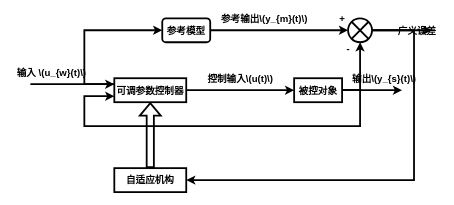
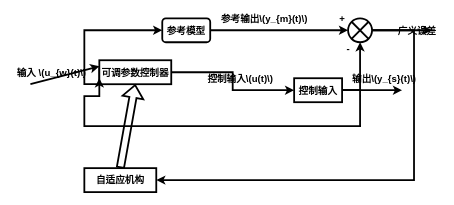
- <mxCell id="4" value="&lt;font style=&quot;font-size: 16px;&quot;&gt;&lt;b&gt;可调参数控制器&lt;/b&gt;&lt;/font&gt;" style="rounded=0;whiteSpace=wrap;html=1;strokeWidth=3;" parent="1" vertex="1"><mxGeometry x="190" y="130" width="120" height="40" as="geometry" /></mxCell>
+ <mxCell id="4" value="&lt;font style=&quot;font-size: 16px;&quot;&gt;&lt;b&gt;可调参数控制器&lt;/b&gt;&lt;/font&gt;" style="rounded=0;whiteSpace=wrap;html=1;strokeWidth=3;" parent="1" vertex="1"><mxGeometry x="165" y="100" width="120" height="40" as="geometry" /></mxCell>
- <mxCell id="8" value="&lt;font style=&quot;font-size: 16px;&quot;&gt;&lt;b&gt;被控对象&lt;/b&gt;&lt;/font&gt;" style="rounded=0;whiteSpace=wrap;html=1;strokeWidth=3;" vertex="1" parent="1"><mxGeometry x="490" y="130" width="80" height="40" as="geometry" /></mxCell>
+ <mxCell id="8" value="&lt;font style=&quot;font-size: 16px;&quot;&gt;&lt;b&gt;控制输入&lt;/b&gt;&lt;/font&gt;" style="rounded=0;whiteSpace=wrap;html=1;strokeWidth=3;" vertex="1" parent="1"><mxGeometry x="490" y="130" width="80" height="40" as="geometry" /></mxCell>
- <mxCell id="11" value="&lt;font style=&quot;font-size: 16px;&quot;&gt;&lt;b&gt;自适应机构&lt;/b&gt;&lt;/font&gt;" style="rounded=0;whiteSpace=wrap;html=1;strokeWidth=3;" vertex="1" parent="1"><mxGeometry x="190" y="280" width="120" height="40" as="geometry" /></mxCell>
+ <mxCell id="11" value="&lt;font style=&quot;font-size: 16px;&quot;&gt;&lt;b&gt;自适应机构&lt;/b&gt;&lt;/font&gt;" style="rounded=0;whiteSpace=wrap;html=1;strokeWidth=3;" vertex="1" parent="1"><mxGeometry x="140" y="280" width="120" height="40" as="geometry" /></mxCell>
